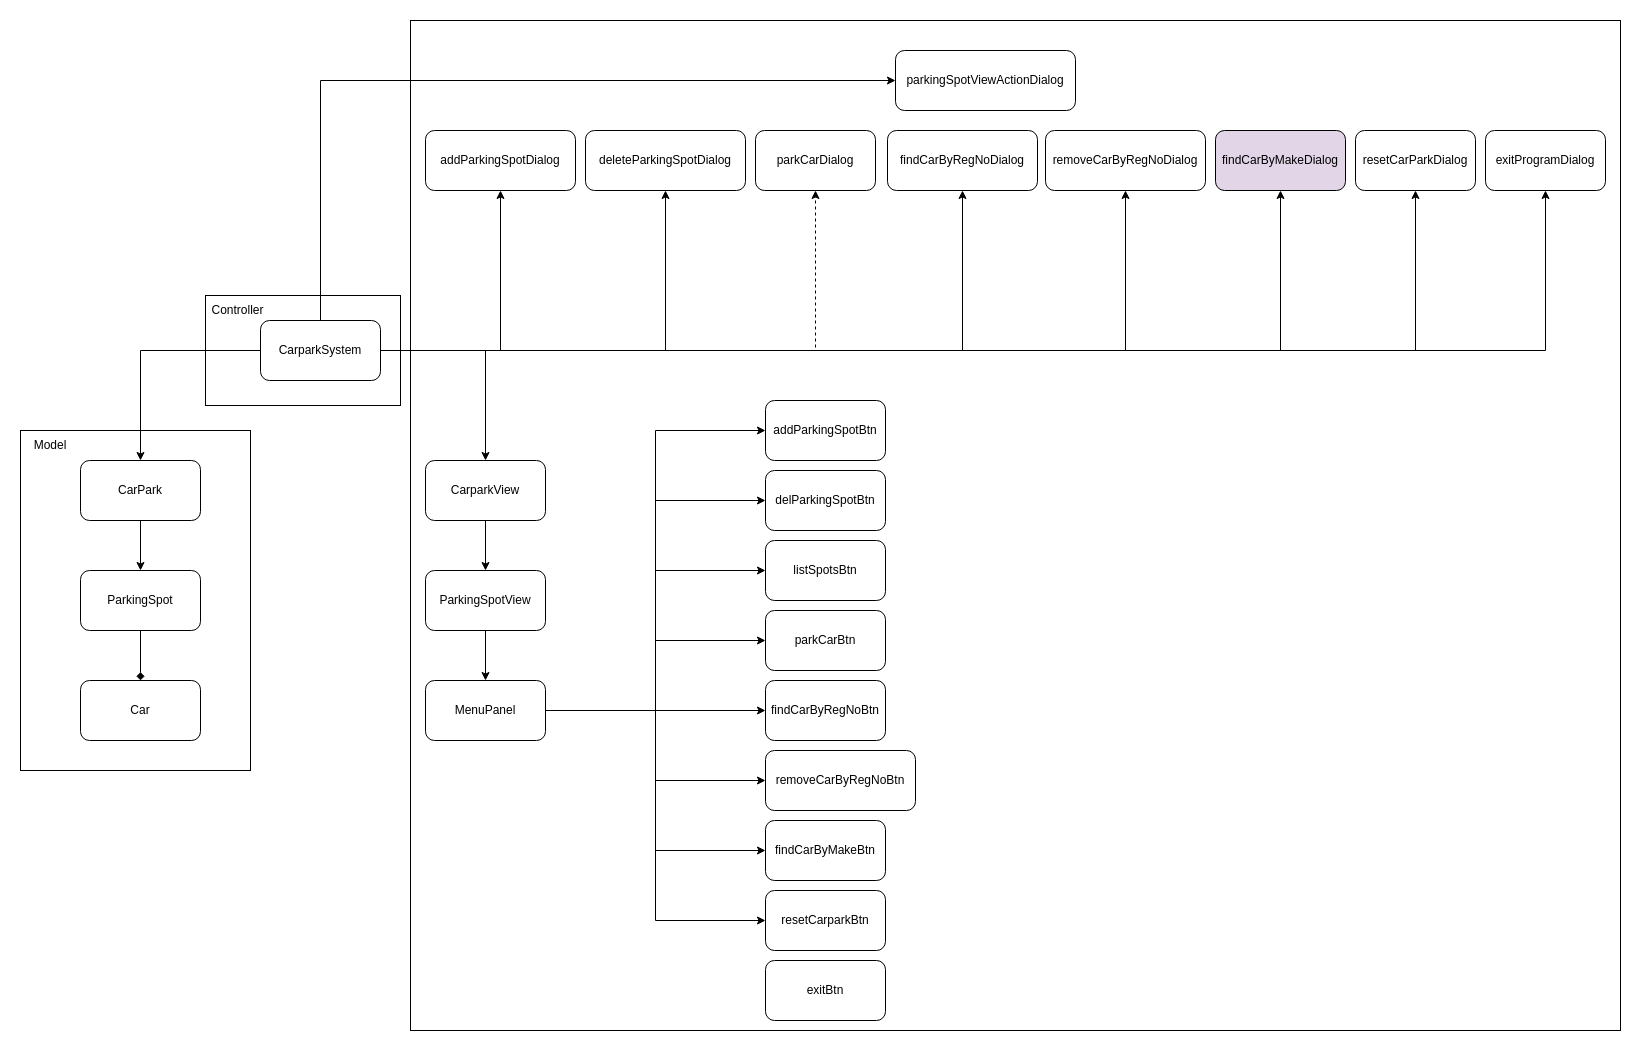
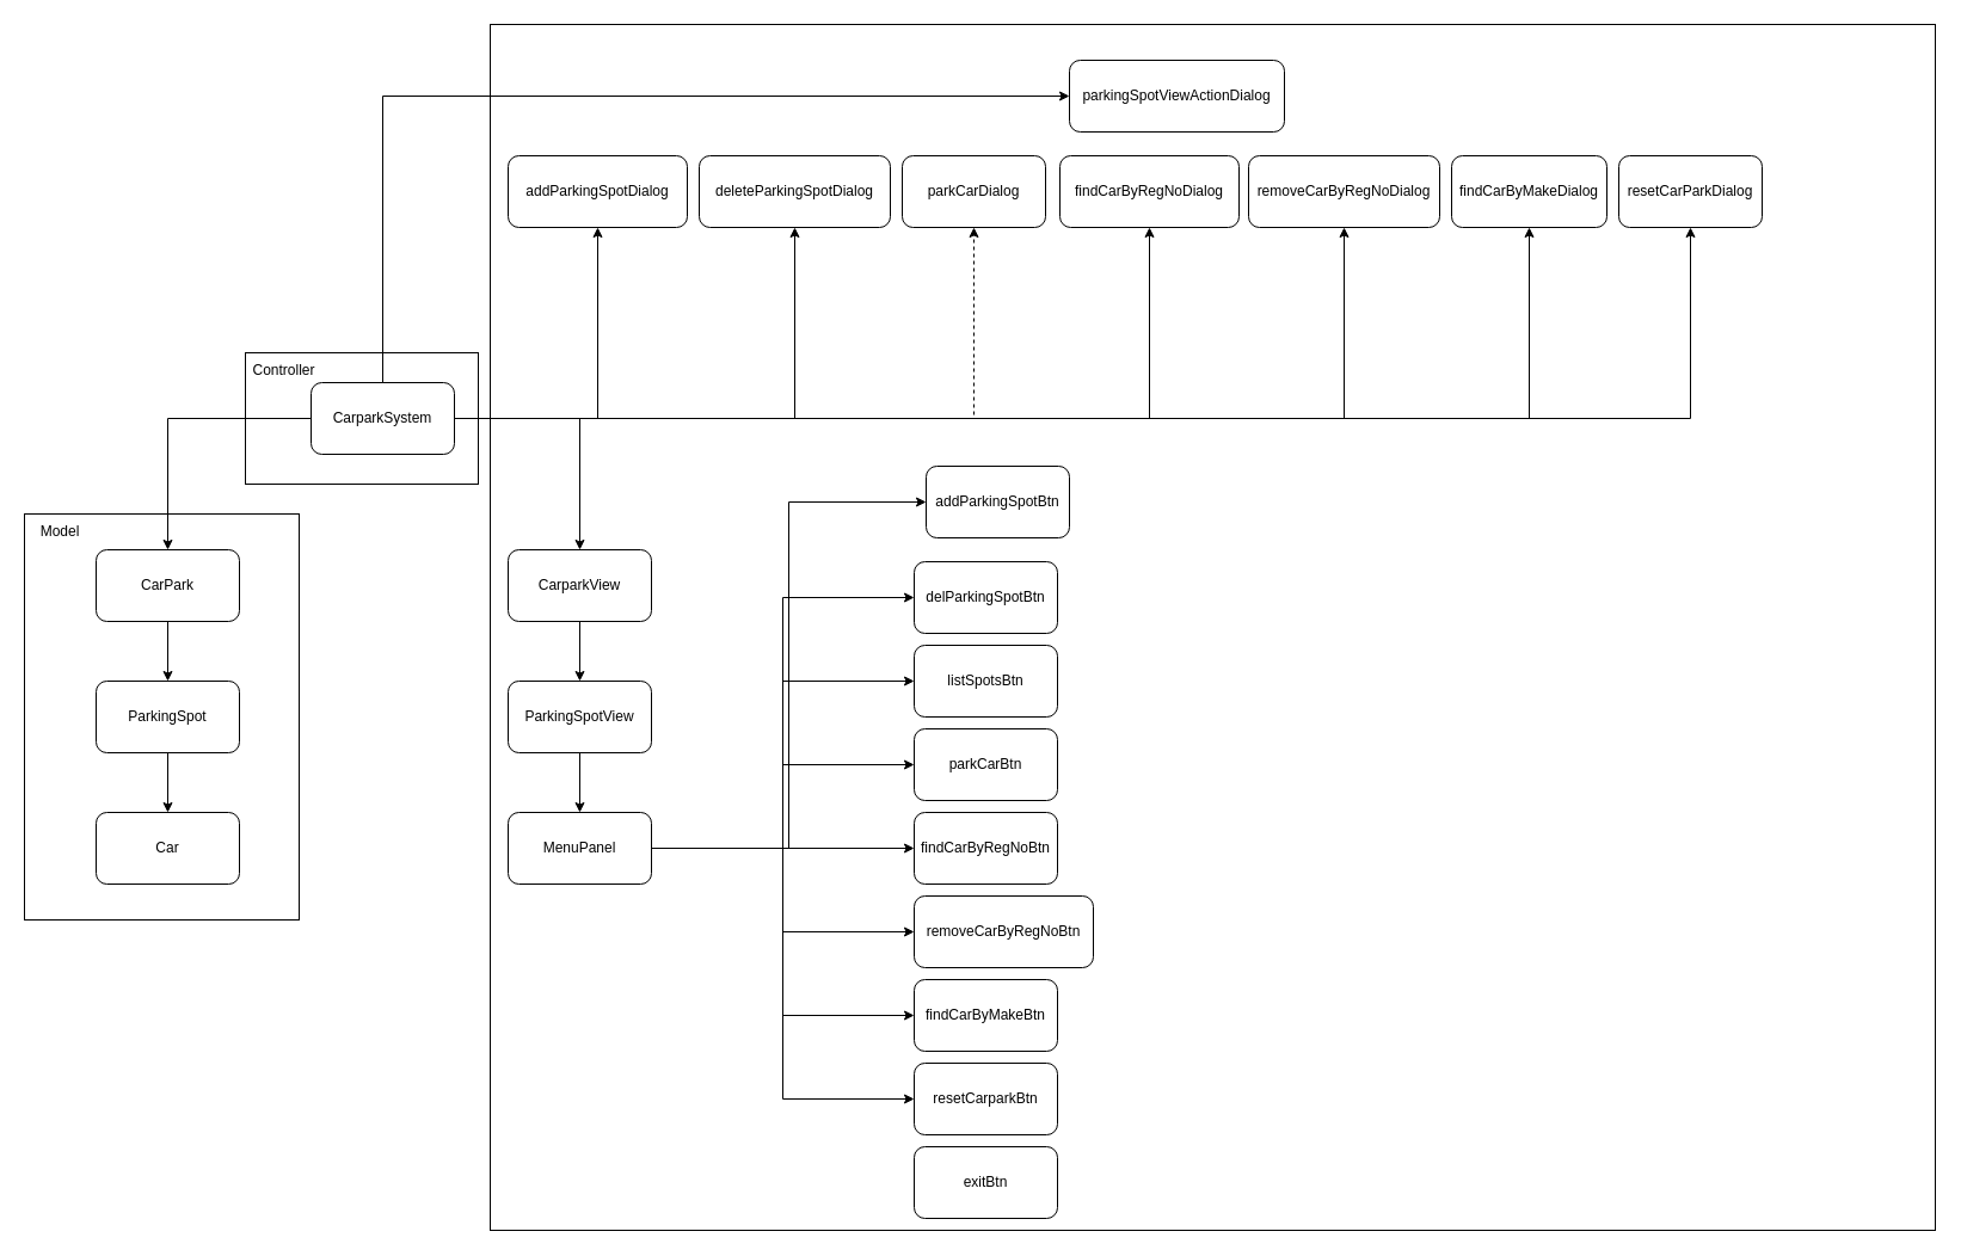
- <mxCell id="40" value="findCarByMakeDialog" style="rounded=1;whiteSpace=wrap;html=1;fillColor=#e1d5e7;" vertex="1" parent="1"><mxGeometry x="1215" y="130" width="130" height="60" as="geometry" /></mxCell>
+ <mxCell id="40" value="findCarByMakeDialog" style="rounded=1;whiteSpace=wrap;html=1;" vertex="1" parent="1"><mxGeometry x="1215" y="130" width="130" height="60" as="geometry" /></mxCell>
- <mxCell id="42" value="exitProgramDialog" style="rounded=1;whiteSpace=wrap;html=1;" vertex="1" parent="1"><mxGeometry x="1485" y="130" width="120" height="60" as="geometry" /></mxCell>
- <mxCell id="14" style="edgeStyle=orthogonalEdgeStyle;rounded=0;orthogonalLoop=1;jettySize=auto;html=1;entryX=0.5;entryY=1;entryDx=0;entryDy=0;" edge="1" parent="1" source="16" target="42"><mxGeometry relative="1" as="geometry" /></mxCell>
- <mxCell id="44" value="addParkingSpotBtn" style="rounded=1;whiteSpace=wrap;html=1;" vertex="1" parent="1"><mxGeometry x="765" y="400" width="120" height="60" as="geometry" /></mxCell>
+ <mxCell id="44" value="addParkingSpotBtn" style="rounded=1;whiteSpace=wrap;html=1;" vertex="1" parent="1"><mxGeometry x="775" y="390" width="120" height="60" as="geometry" /></mxCell>
- <mxCell id="19" style="edgeStyle=orthogonalEdgeStyle;rounded=0;orthogonalLoop=1;jettySize=auto;html=1;entryX=0.5;entryY=0;entryDx=0;entryDy=0;endArrow=diamond;" edge="1" parent="1" source="20" target="21"><mxGeometry relative="1" as="geometry" /></mxCell>
+ <mxCell id="19" style="edgeStyle=orthogonalEdgeStyle;rounded=0;orthogonalLoop=1;jettySize=auto;html=1;entryX=0.5;entryY=0;entryDx=0;entryDy=0;" edge="1" parent="1" source="20" target="21"><mxGeometry relative="1" as="geometry" /></mxCell>
